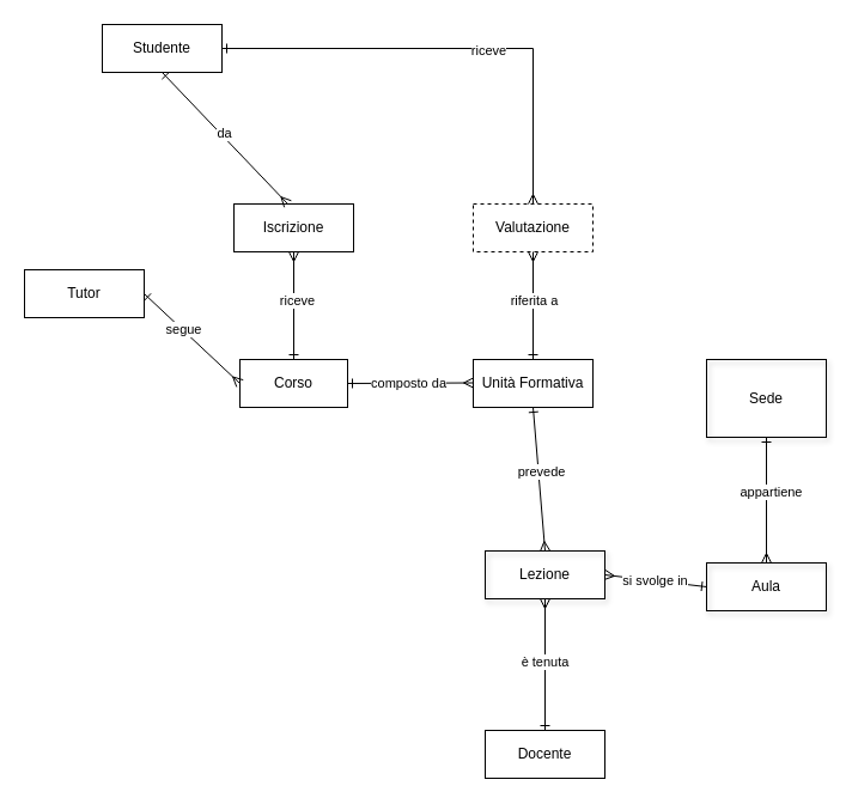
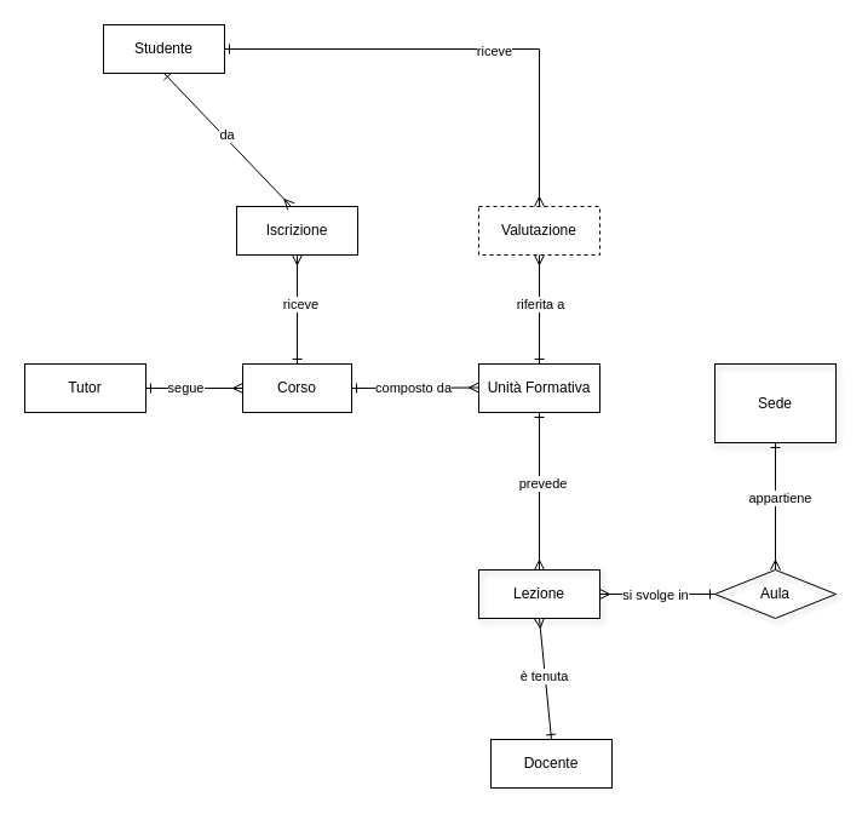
- <mxCell id="9" value="Tutor" style="whiteSpace=wrap;html=1;align=center;fillColor=none;strokeColor=#000000;verticalAlign=middle;fontFamily=Helvetica;fontSize=12;fontColor=default;gradientColor=none;fontStyle=0;" vertex="1" parent="1"><mxGeometry x="20" y="225" width="100" height="40" as="geometry" /></mxCell>
+ <mxCell id="9" value="Tutor" style="whiteSpace=wrap;html=1;align=center;fillColor=none;strokeColor=#000000;verticalAlign=middle;fontFamily=Helvetica;fontSize=12;fontColor=default;gradientColor=none;fontStyle=0;" vertex="1" parent="1"><mxGeometry x="20" y="300" width="100" height="40" as="geometry" /></mxCell>
- <mxCell id="13" value="Lezione" style="whiteSpace=wrap;html=1;align=center;fillColor=none;strokeColor=#000000;verticalAlign=middle;fontFamily=Helvetica;fontSize=12;fontColor=default;gradientColor=none;shadow=1;strokeWidth=1;rounded=0;fontStyle=0;" vertex="1" parent="1"><mxGeometry x="405" y="460" width="100" height="40" as="geometry" /></mxCell>
+ <mxCell id="13" value="Lezione" style="whiteSpace=wrap;html=1;align=center;fillColor=none;strokeColor=#000000;verticalAlign=middle;fontFamily=Helvetica;fontSize=12;fontColor=default;gradientColor=none;shadow=1;strokeWidth=1;rounded=0;fontStyle=0;" vertex="1" parent="1"><mxGeometry x="395" y="470" width="100" height="40" as="geometry" /></mxCell>
- <mxCell id="12" value="Aula" style="whiteSpace=wrap;html=1;align=center;fillColor=none;strokeColor=#000000;verticalAlign=middle;fontFamily=Helvetica;fontSize=12;fontColor=default;gradientColor=none;shadow=1;strokeWidth=1;rounded=0;fontStyle=0;" vertex="1" parent="1"><mxGeometry x="590" y="470" width="100" height="40" as="geometry" /></mxCell>
+ <mxCell id="12" value="Aula" style="rhombus;whiteSpace=wrap;html=1;align=center;fillColor=none;strokeColor=#000000;verticalAlign=middle;fontFamily=Helvetica;fontSize=12;fontColor=default;gradientColor=none;shadow=1;strokeWidth=1;fontStyle=0;" vertex="1" parent="1"><mxGeometry x="590" y="470" width="100" height="40" as="geometry" /></mxCell>
